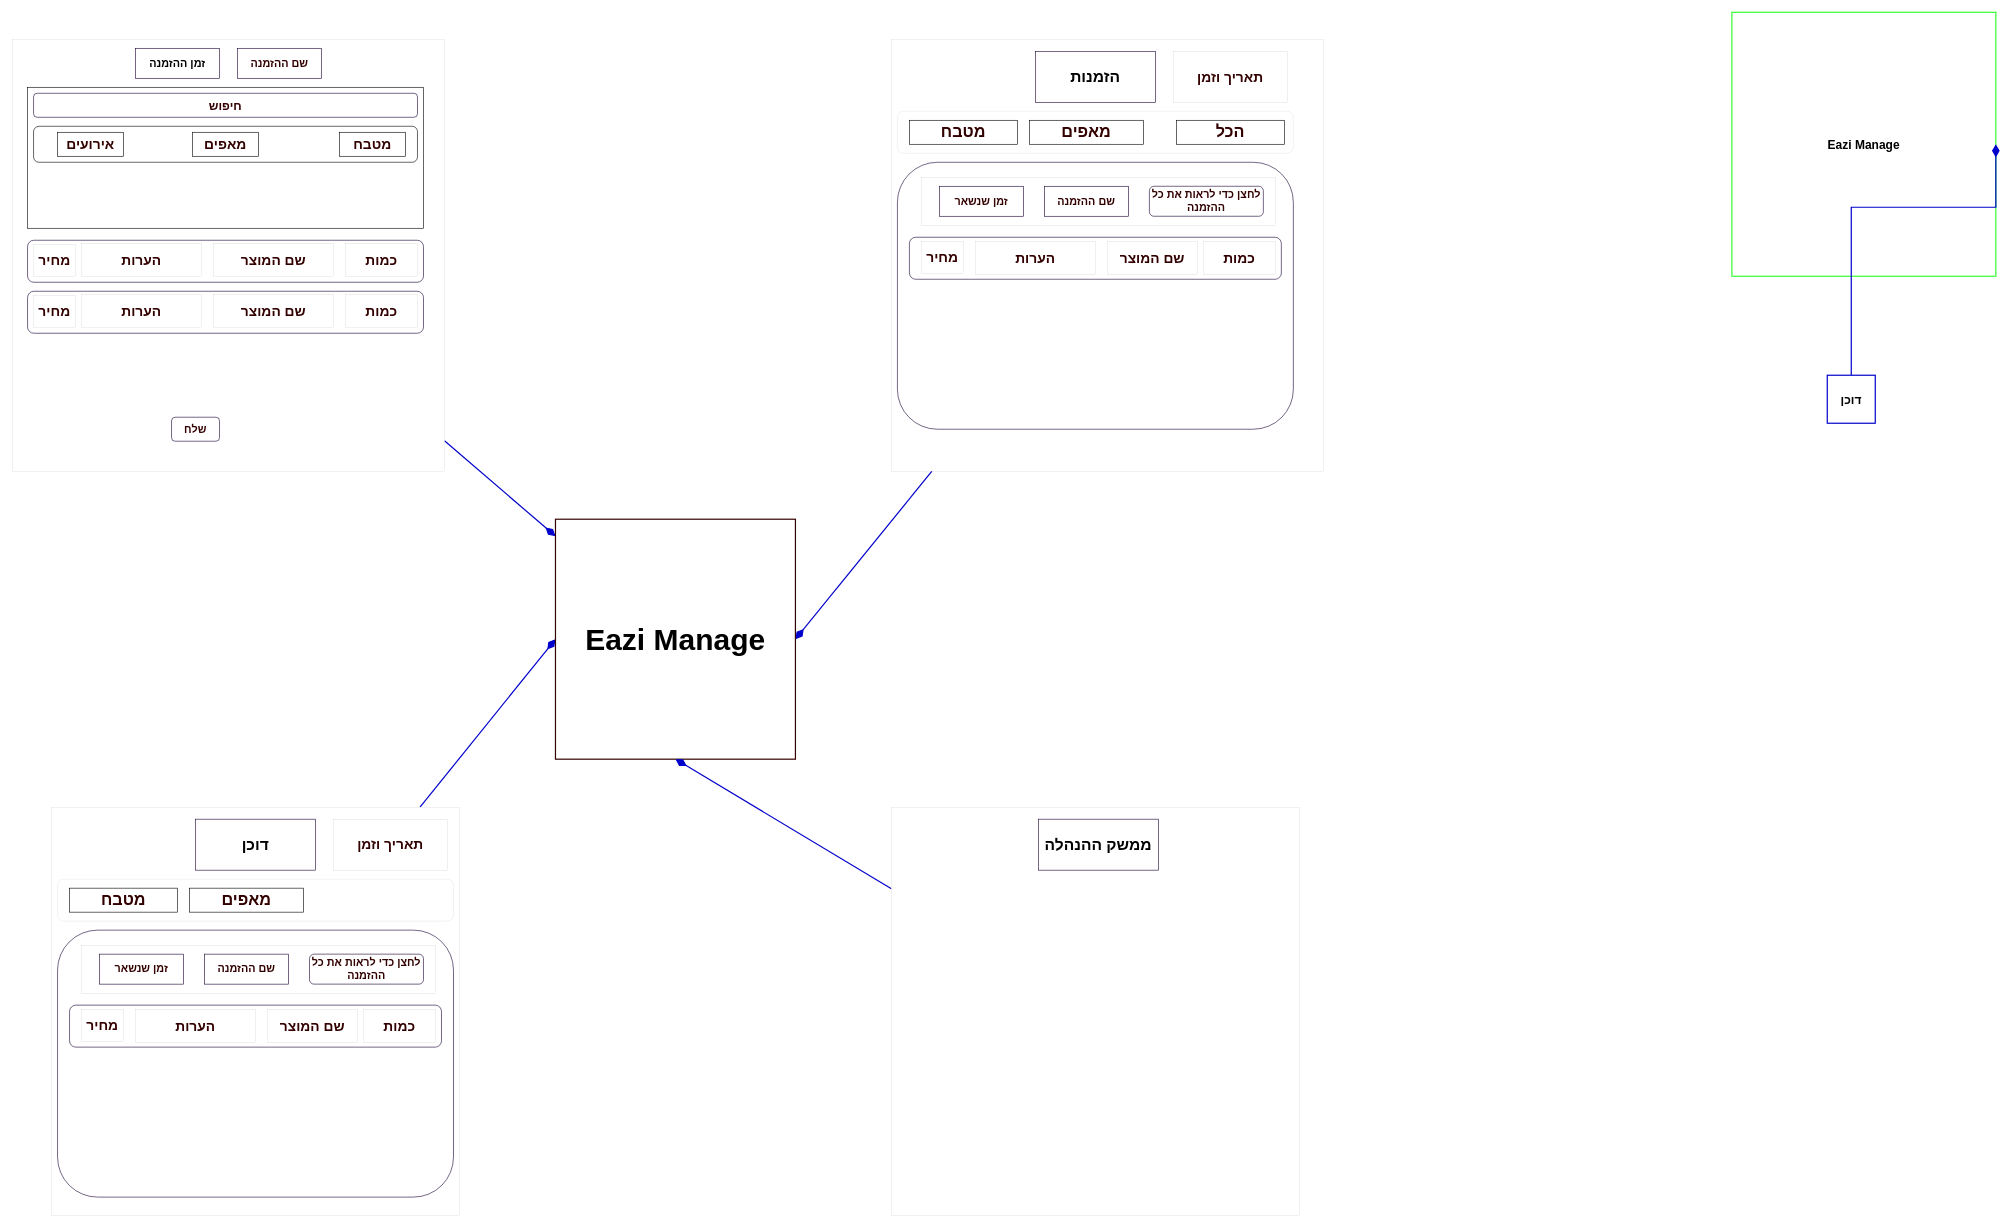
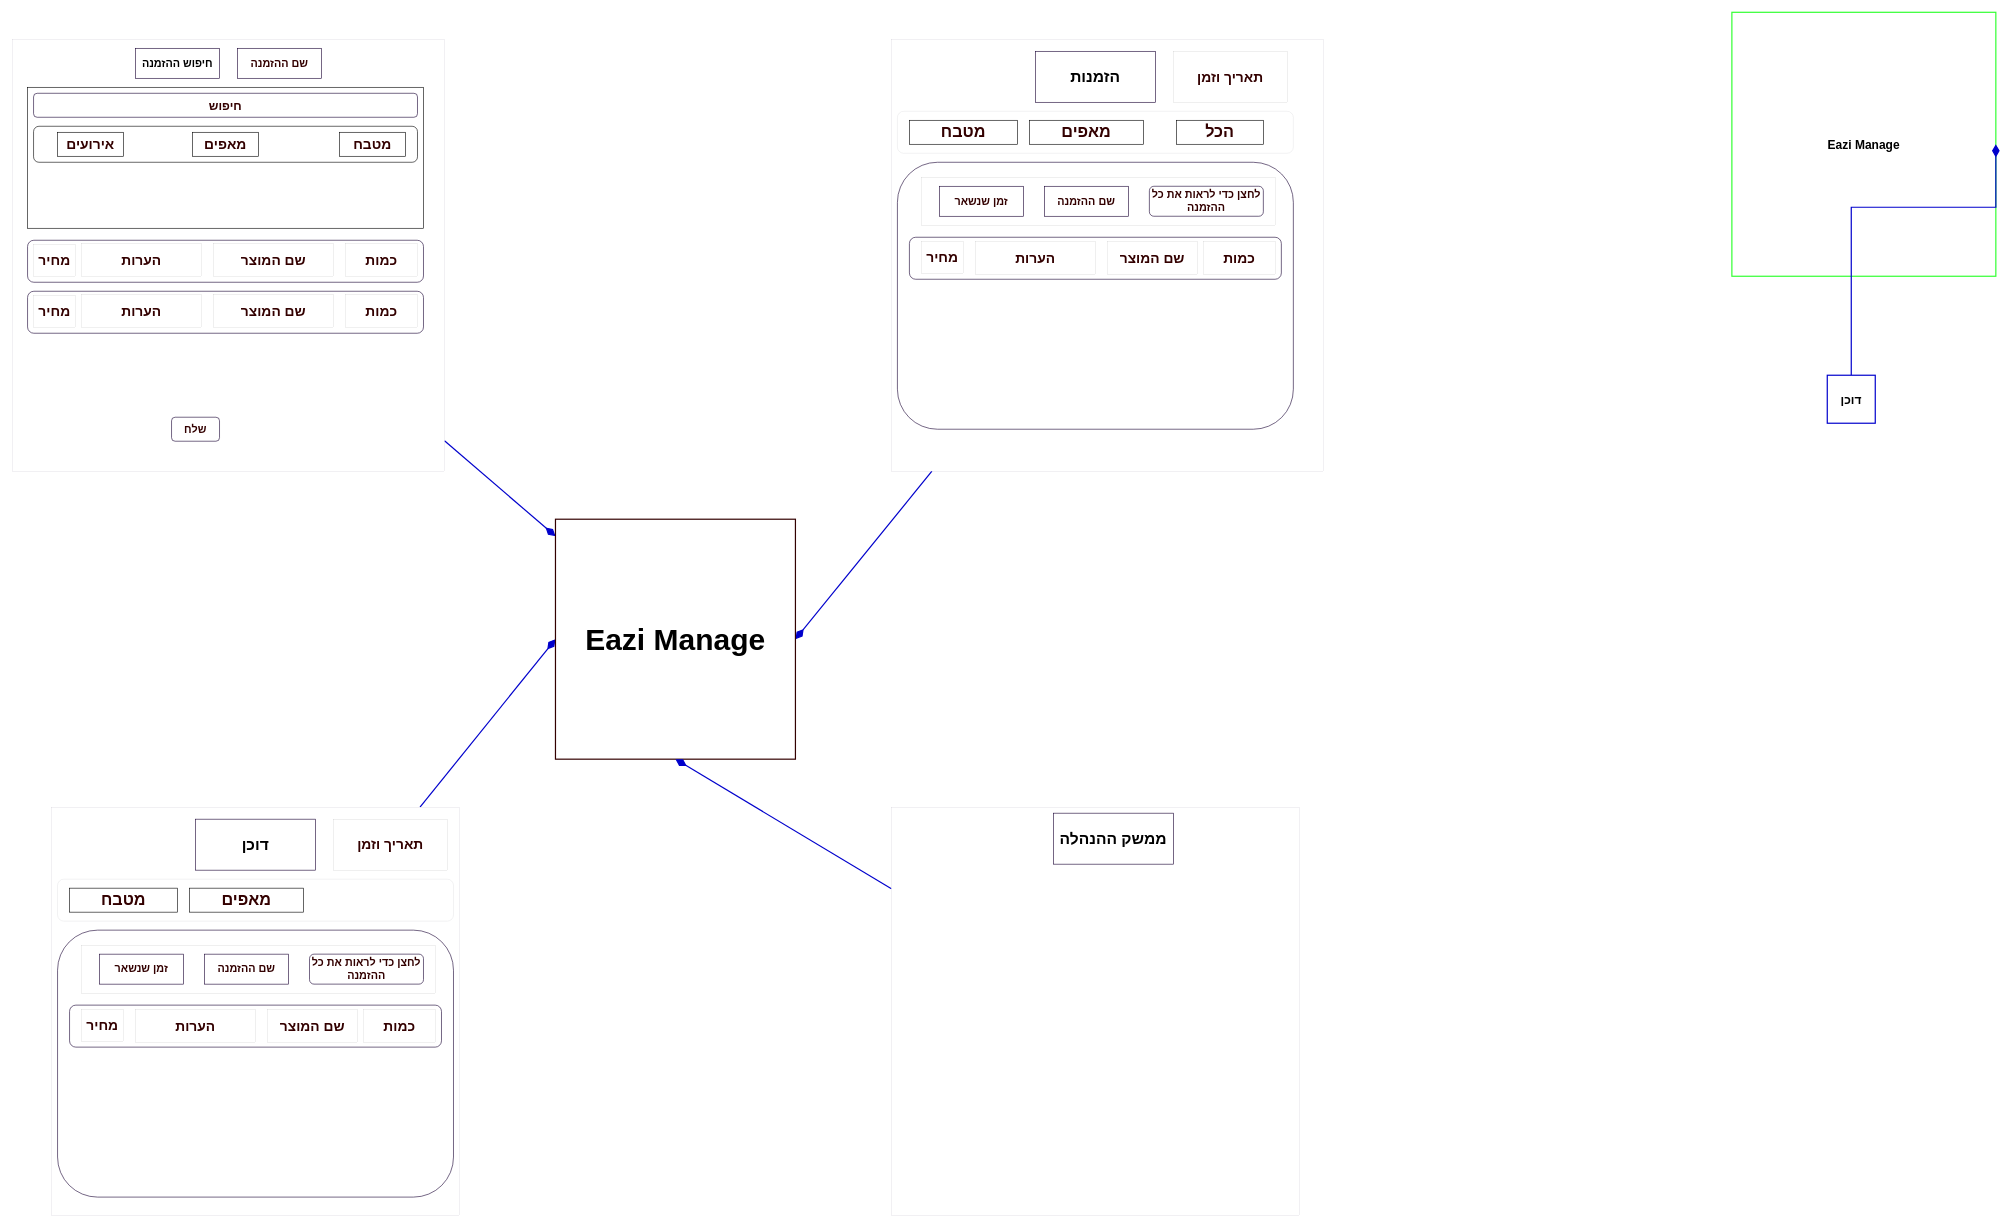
- <mxCell id="9" value="&lt;font style=&quot;font-size: 18px&quot;&gt;&lt;b&gt;זמן ההזמנה&lt;/b&gt;&lt;/font&gt;" style="rounded=0;whiteSpace=wrap;html=1;fontColor=#000000;strokeColor=#190033;strokeWidth=1;" parent="1" vertex="1"><mxGeometry x="225" y="80" width="140" height="50" as="geometry" /></mxCell>
+ <mxCell id="9" value="&lt;font style=&quot;font-size: 18px&quot;&gt;&lt;b&gt;חיפוש ההזמנה&lt;/b&gt;&lt;/font&gt;" style="rounded=0;whiteSpace=wrap;html=1;fontColor=#000000;strokeColor=#190033;strokeWidth=1;" parent="1" vertex="1"><mxGeometry x="225" y="80" width="140" height="50" as="geometry" /></mxCell>
- <mxCell id="35" value="הכל" style="rounded=0;whiteSpace=wrap;html=1;fontSize=27;fontColor=#330000;strokeColor=default;strokeWidth=1;fontStyle=1" parent="1" vertex="1"><mxGeometry x="1960" y="200" width="180" height="40" as="geometry" /></mxCell>
+ <mxCell id="35" value="הכל" style="rounded=0;whiteSpace=wrap;html=1;fontSize=27;fontColor=#330000;strokeColor=default;strokeWidth=1;fontStyle=1" parent="1" vertex="1"><mxGeometry x="1960" y="200" width="145" height="40" as="geometry" /></mxCell>
- <mxCell id="65" value="&lt;b&gt;&lt;font style=&quot;font-size: 26px&quot;&gt;ממשק ההנהלה&lt;/font&gt;&lt;/b&gt;" style="rounded=0;whiteSpace=wrap;html=1;fontColor=#000000;strokeColor=#190033;strokeWidth=1;" parent="1" vertex="1"><mxGeometry x="1730" y="1365" width="200" height="85" as="geometry" /></mxCell>
+ <mxCell id="65" value="&lt;b&gt;&lt;font style=&quot;font-size: 26px&quot;&gt;ממשק ההנהלה&lt;/font&gt;&lt;/b&gt;" style="rounded=0;whiteSpace=wrap;html=1;fontColor=#000000;strokeColor=#190033;strokeWidth=1;" parent="1" vertex="1"><mxGeometry x="1755" y="1355" width="200" height="85" as="geometry" /></mxCell>
